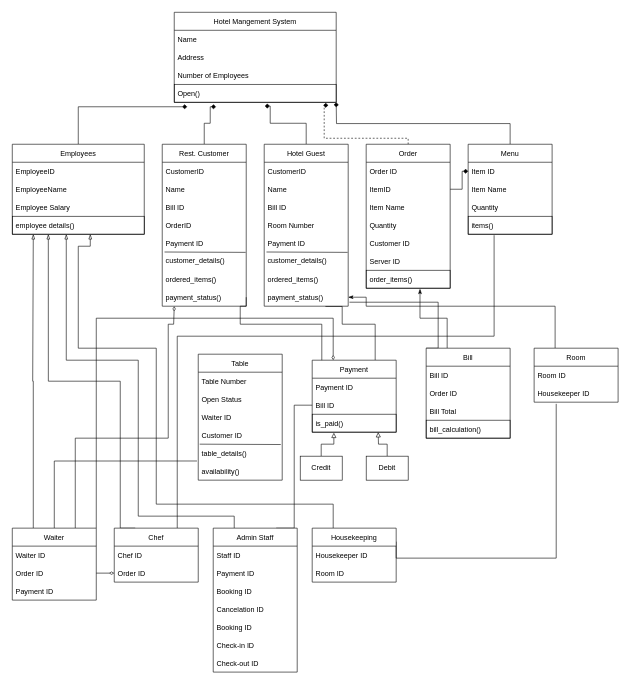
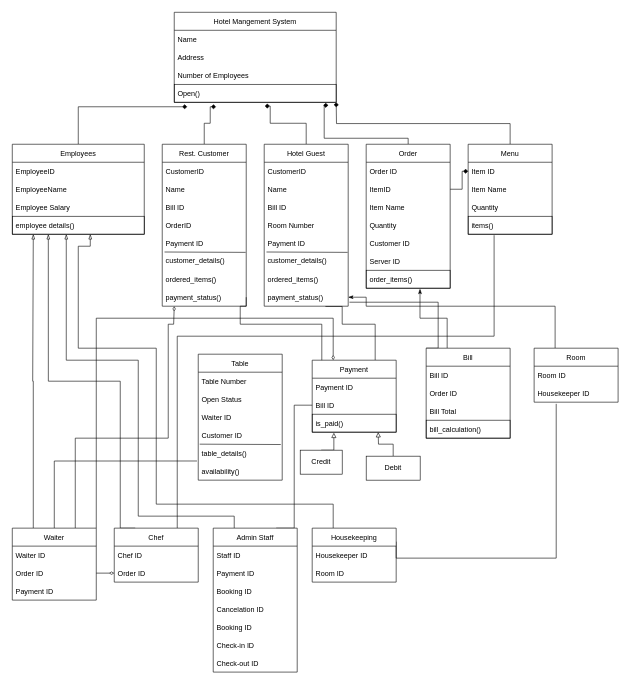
- <mxCell id="52" style="edgeStyle=orthogonalEdgeStyle;rounded=0;orthogonalLoop=1;jettySize=auto;html=1;exitX=0.5;exitY=0;exitDx=0;exitDy=0;endArrow=diamond;endFill=1;entryX=0.92;entryY=1.171;entryDx=0;entryDy=0;entryPerimeter=0;dashed=1;" edge="1" parent="1" source="53" target="6"><mxGeometry relative="1" as="geometry"><mxPoint x="540" y="180" as="targetPoint" /><Array as="points"><mxPoint x="680" y="230" /><mxPoint x="540" y="230" /><mxPoint x="540" y="175" /></Array></mxGeometry></mxCell>
+ <mxCell id="52" style="edgeStyle=orthogonalEdgeStyle;rounded=0;orthogonalLoop=1;jettySize=auto;html=1;exitX=0.5;exitY=0;exitDx=0;exitDy=0;endArrow=diamond;endFill=1;entryX=0.92;entryY=1.171;entryDx=0;entryDy=0;entryPerimeter=0;" edge="1" parent="1" source="53" target="6"><mxGeometry relative="1" as="geometry"><mxPoint x="540" y="180" as="targetPoint" /><Array as="points"><mxPoint x="680" y="230" /><mxPoint x="540" y="230" /><mxPoint x="540" y="175" /></Array></mxGeometry></mxCell>
- <mxCell id="91" value="Credit" style="rounded=0;whiteSpace=wrap;html=1;strokeColor=default;strokeWidth=1;" vertex="1" parent="1"><mxGeometry x="500" y="760" width="70" height="40" as="geometry" /></mxCell>
+ <mxCell id="91" value="Credit" style="rounded=0;whiteSpace=wrap;html=1;strokeColor=default;strokeWidth=1;" vertex="1" parent="1"><mxGeometry x="500" y="750" width="70" height="40" as="geometry" /></mxCell>
- <mxCell id="93" value="Debit" style="rounded=0;whiteSpace=wrap;html=1;strokeColor=default;strokeWidth=1;" vertex="1" parent="1"><mxGeometry x="610" y="760" width="70" height="40" as="geometry" /></mxCell>
+ <mxCell id="93" value="Debit" style="rounded=0;whiteSpace=wrap;html=1;strokeColor=default;strokeWidth=1;" vertex="1" parent="1"><mxGeometry x="610" y="760" width="90" height="40" as="geometry" /></mxCell>
